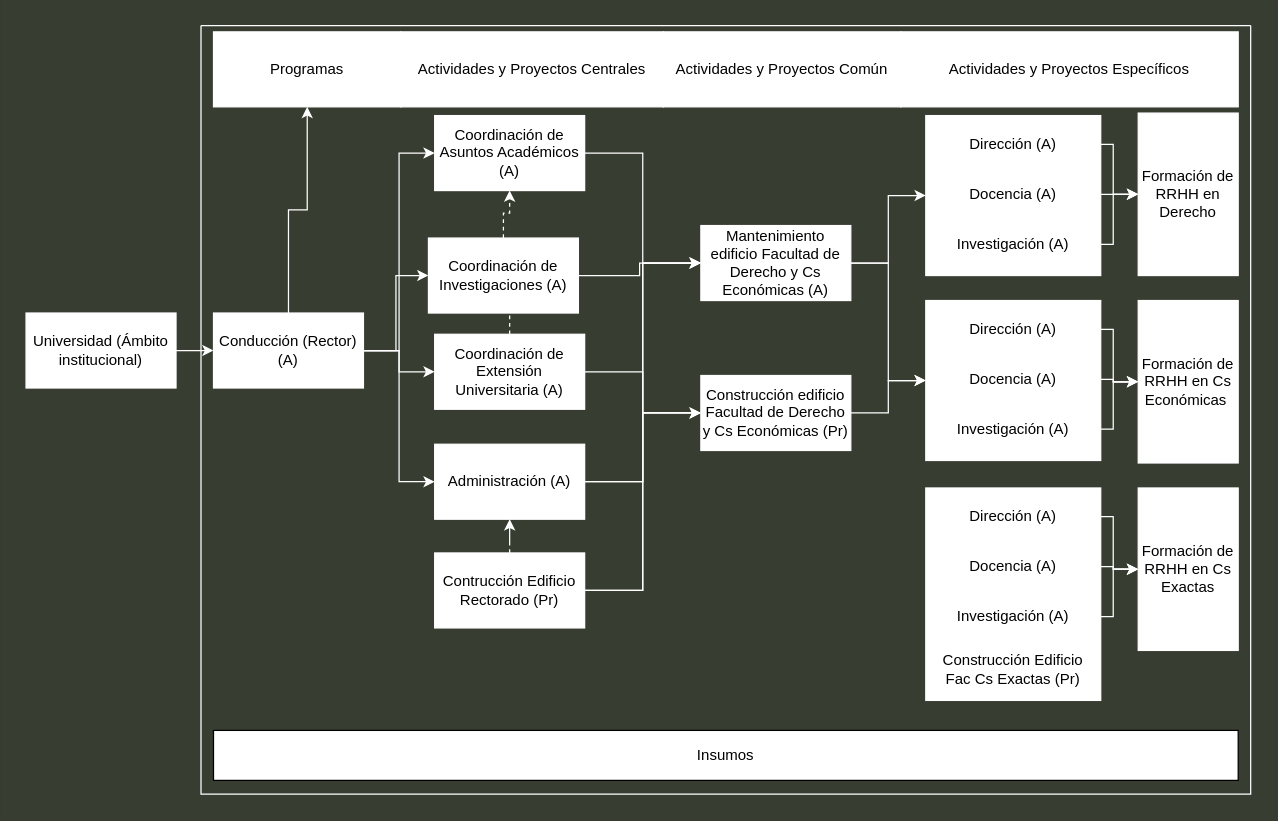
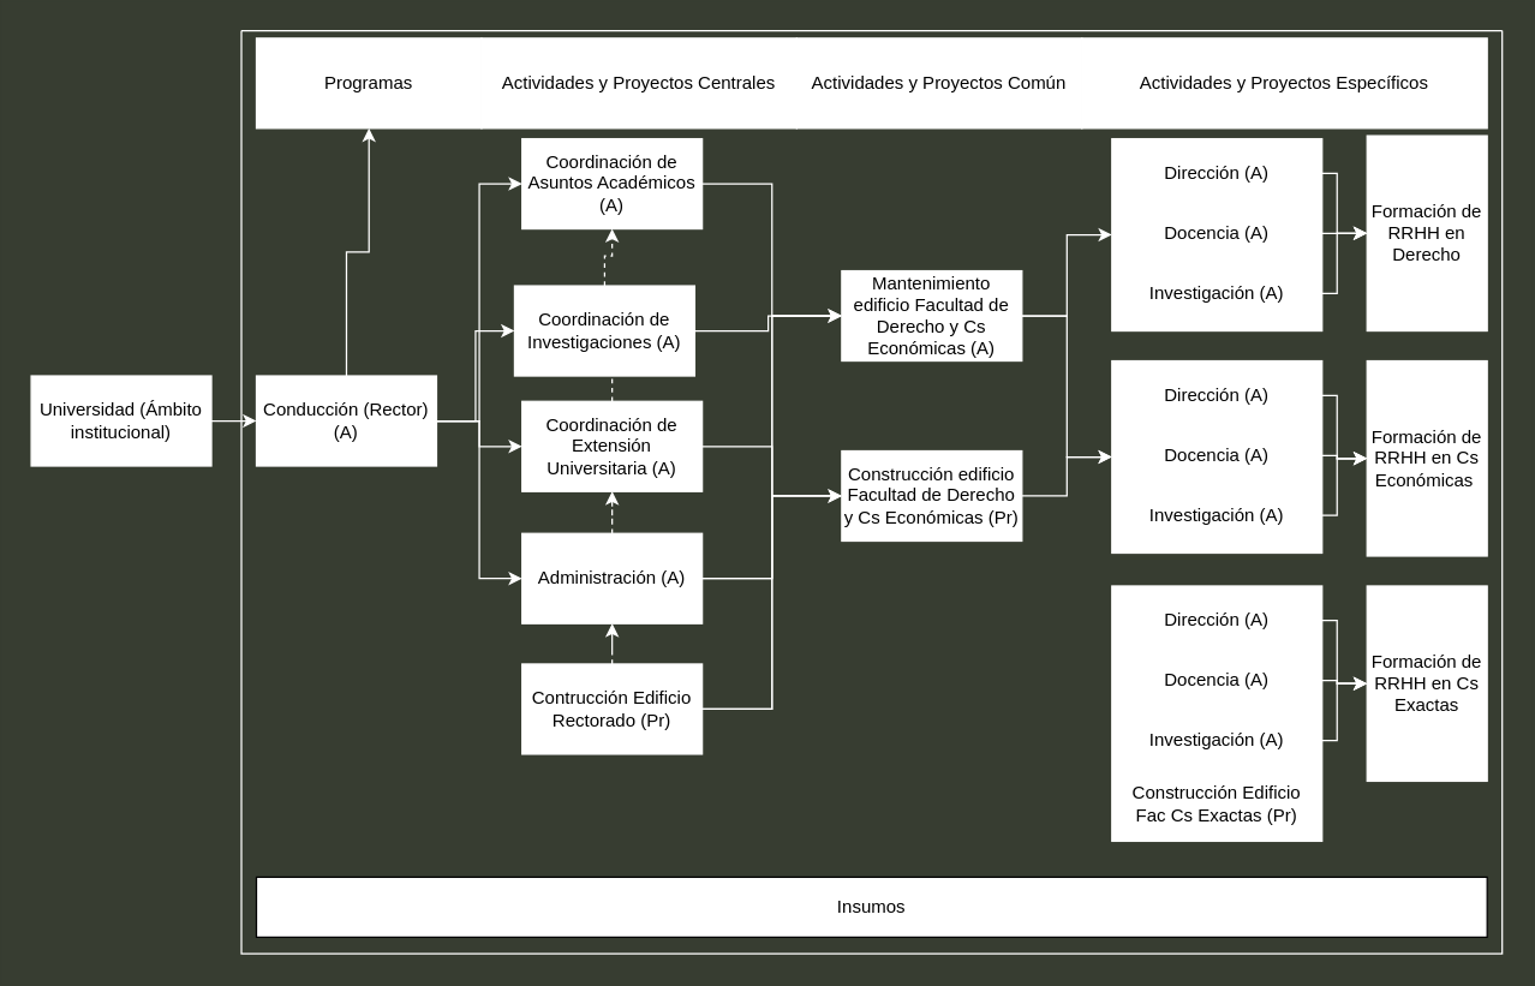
+ <mxCell id="11" style="edgeStyle=orthogonalEdgeStyle;rounded=0;orthogonalLoop=1;jettySize=auto;html=1;entryX=0.5;entryY=1;entryDx=0;entryDy=0;dashed=1;strokeColor=#FFFFFF;" edge="1" parent="1" source="14" target="10"><mxGeometry relative="1" as="geometry" /></mxCell>
